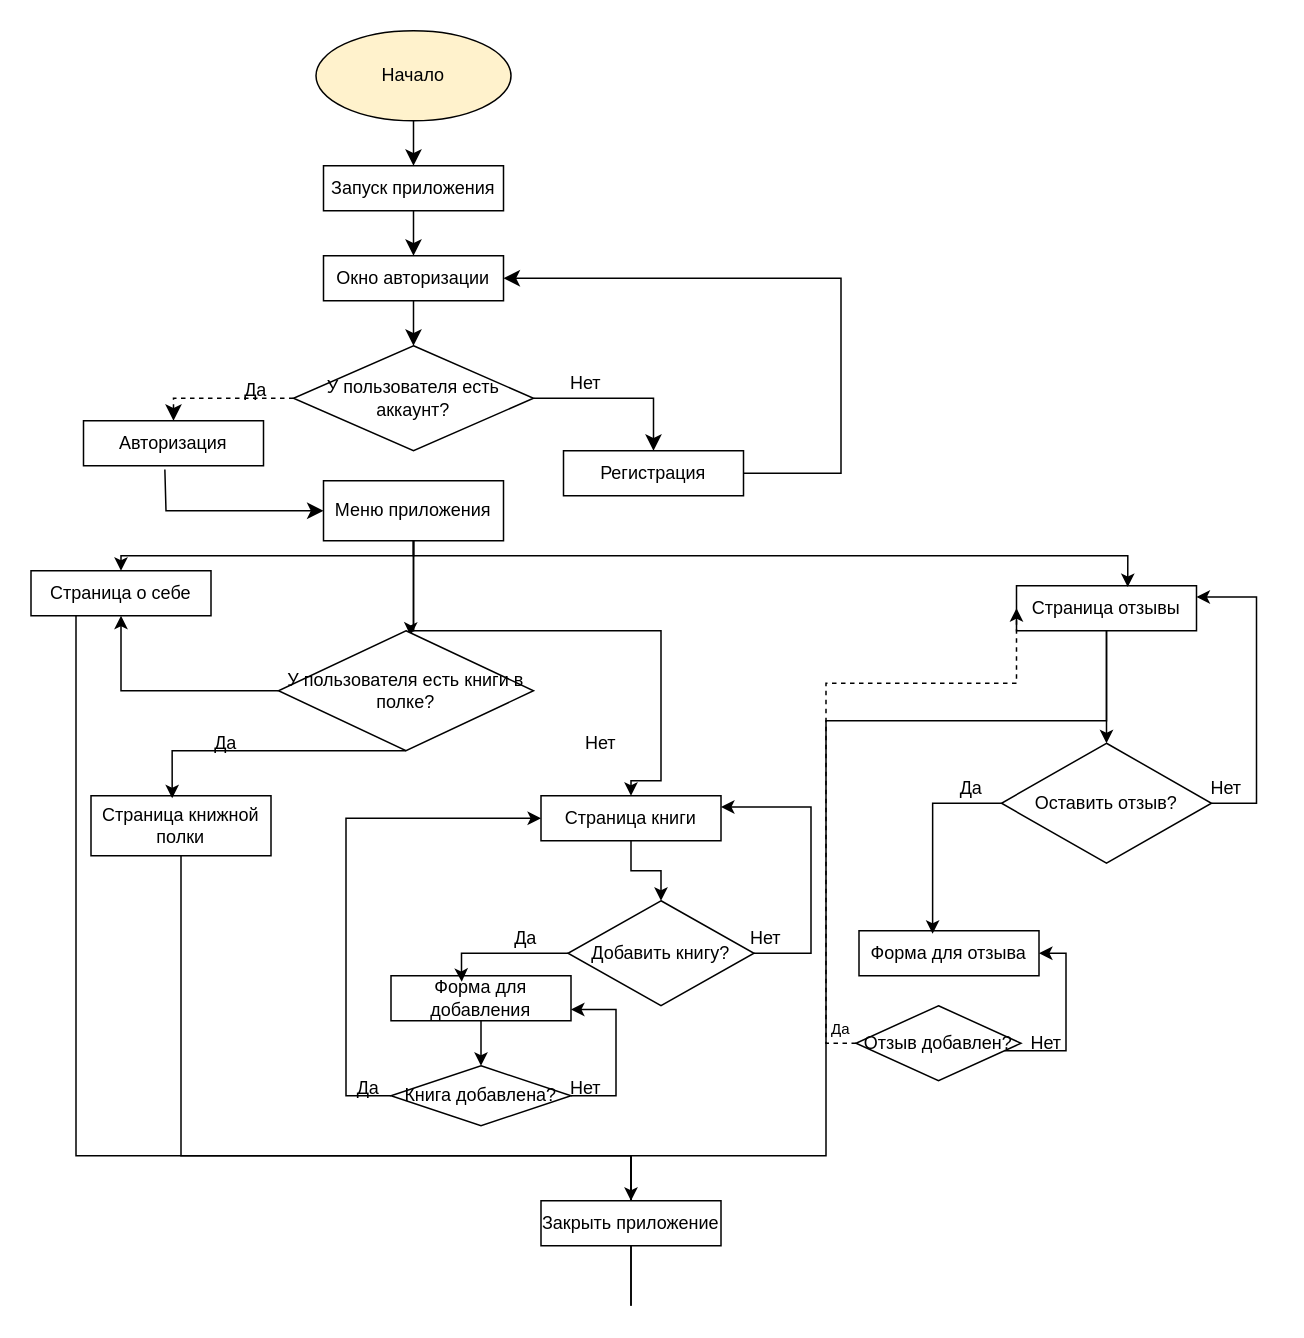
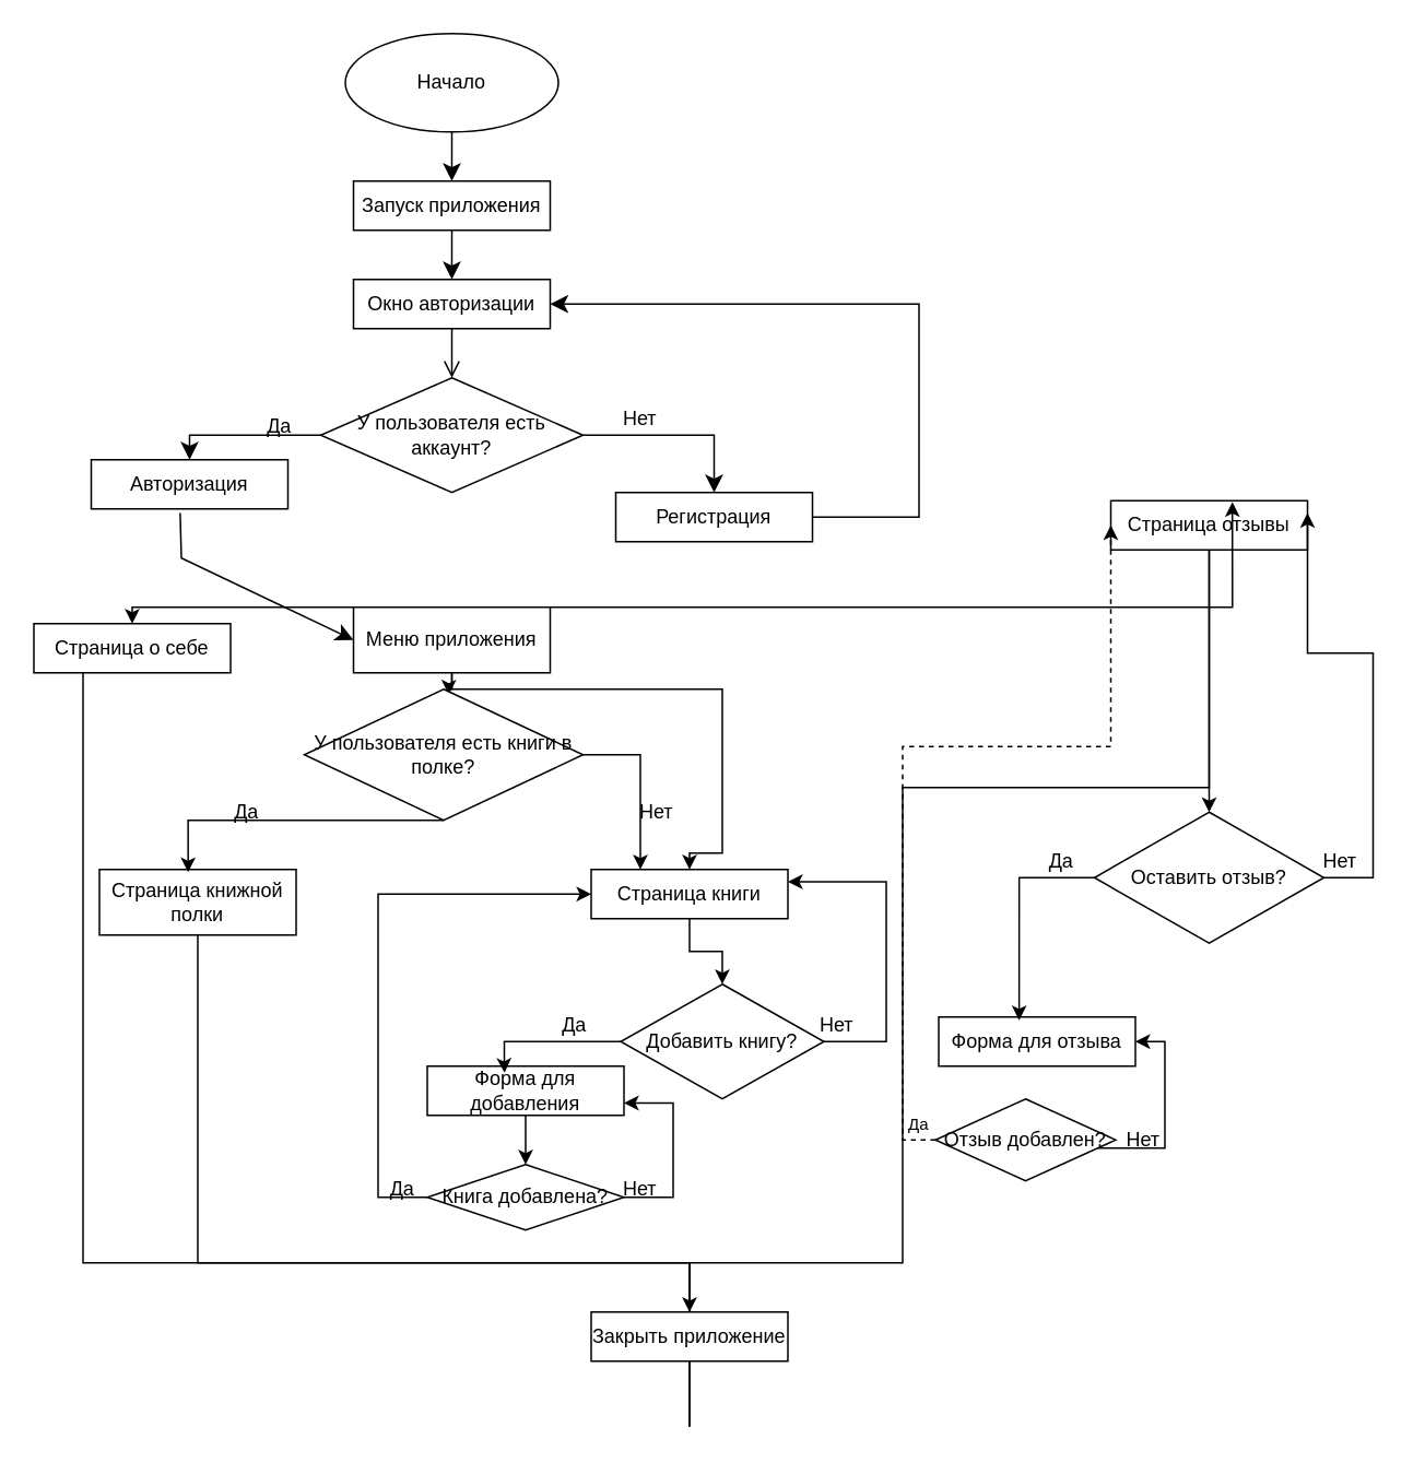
- <mxCell id="3" value="&lt;font&gt;Начало&lt;/font&gt;" style="ellipse;whiteSpace=wrap;html=1;fillColor=#fff2cc;" parent="1" vertex="1"><mxGeometry x="210" width="130" height="60" as="geometry" y="20" /></mxCell>
+ <mxCell id="3" value="&lt;font&gt;Начало&lt;/font&gt;" style="ellipse;whiteSpace=wrap;html=1;" parent="1" vertex="1"><mxGeometry x="210" width="130" height="60" as="geometry" y="20" /></mxCell>
- <mxCell id="14" value="" style="edgeStyle=none;curved=1;rounded=0;orthogonalLoop=1;jettySize=auto;html=1;fontSize=12;startSize=8;endSize=8;" parent="1" source="15" target="8" edge="1"><mxGeometry relative="1" as="geometry" /></mxCell>
+ <mxCell id="14" value="" style="edgeStyle=none;curved=1;rounded=0;orthogonalLoop=1;jettySize=auto;html=1;fontSize=12;startSize=8;endSize=8;endArrow=open;" parent="1" source="15" target="8" edge="1"><mxGeometry relative="1" as="geometry" /></mxCell>
- <mxCell id="6" style="rounded=0;orthogonalLoop=1;jettySize=auto;html=1;entryX=0.5;entryY=0;entryDx=0;entryDy=0;fontSize=12;startSize=8;endSize=8;dashed=1;" parent="1" source="8" target="10" edge="1"><mxGeometry relative="1" as="geometry"><Array as="points"><mxPoint x="115" y="265" /></Array></mxGeometry></mxCell>
+ <mxCell id="6" style="rounded=0;orthogonalLoop=1;jettySize=auto;html=1;entryX=0.5;entryY=0;entryDx=0;entryDy=0;fontSize=12;startSize=8;endSize=8;" parent="1" source="8" target="10" edge="1"><mxGeometry relative="1" as="geometry"><Array as="points"><mxPoint x="115" y="265" /></Array></mxGeometry></mxCell>
- <mxCell id="19" value="Меню приложения" style="rounded=0;whiteSpace=wrap;html=1;" parent="1" vertex="1"><mxGeometry x="215" y="320" width="120" height="40" as="geometry" /></mxCell>
+ <mxCell id="19" value="Меню приложения" style="rounded=0;whiteSpace=wrap;html=1;" parent="1" vertex="1"><mxGeometry x="215" y="370" width="120" height="40" as="geometry" /></mxCell>
- <mxCell id="23" value="Страница отзывы" style="rounded=0;whiteSpace=wrap;html=1;" vertex="1" parent="1"><mxGeometry x="677" y="390" width="120" height="30" as="geometry" /></mxCell>
+ <mxCell id="23" value="Страница отзывы" style="rounded=0;whiteSpace=wrap;html=1;" vertex="1" parent="1"><mxGeometry x="677" y="305" width="120" height="30" as="geometry" /></mxCell>
- <mxCell id="27" style="edgeStyle=orthogonalEdgeStyle;rounded=0;orthogonalLoop=1;jettySize=auto;html=1;" edge="1" parent="1" source="28" target="21"><mxGeometry relative="1" as="geometry" /></mxCell>
+ <mxCell id="27" style="edgeStyle=orthogonalEdgeStyle;rounded=0;orthogonalLoop=1;jettySize=auto;html=1;entryX=0.25;entryY=0;entryDx=0;entryDy=0;" edge="1" parent="1" source="28" target="26"><mxGeometry relative="1" as="geometry" /></mxCell>
